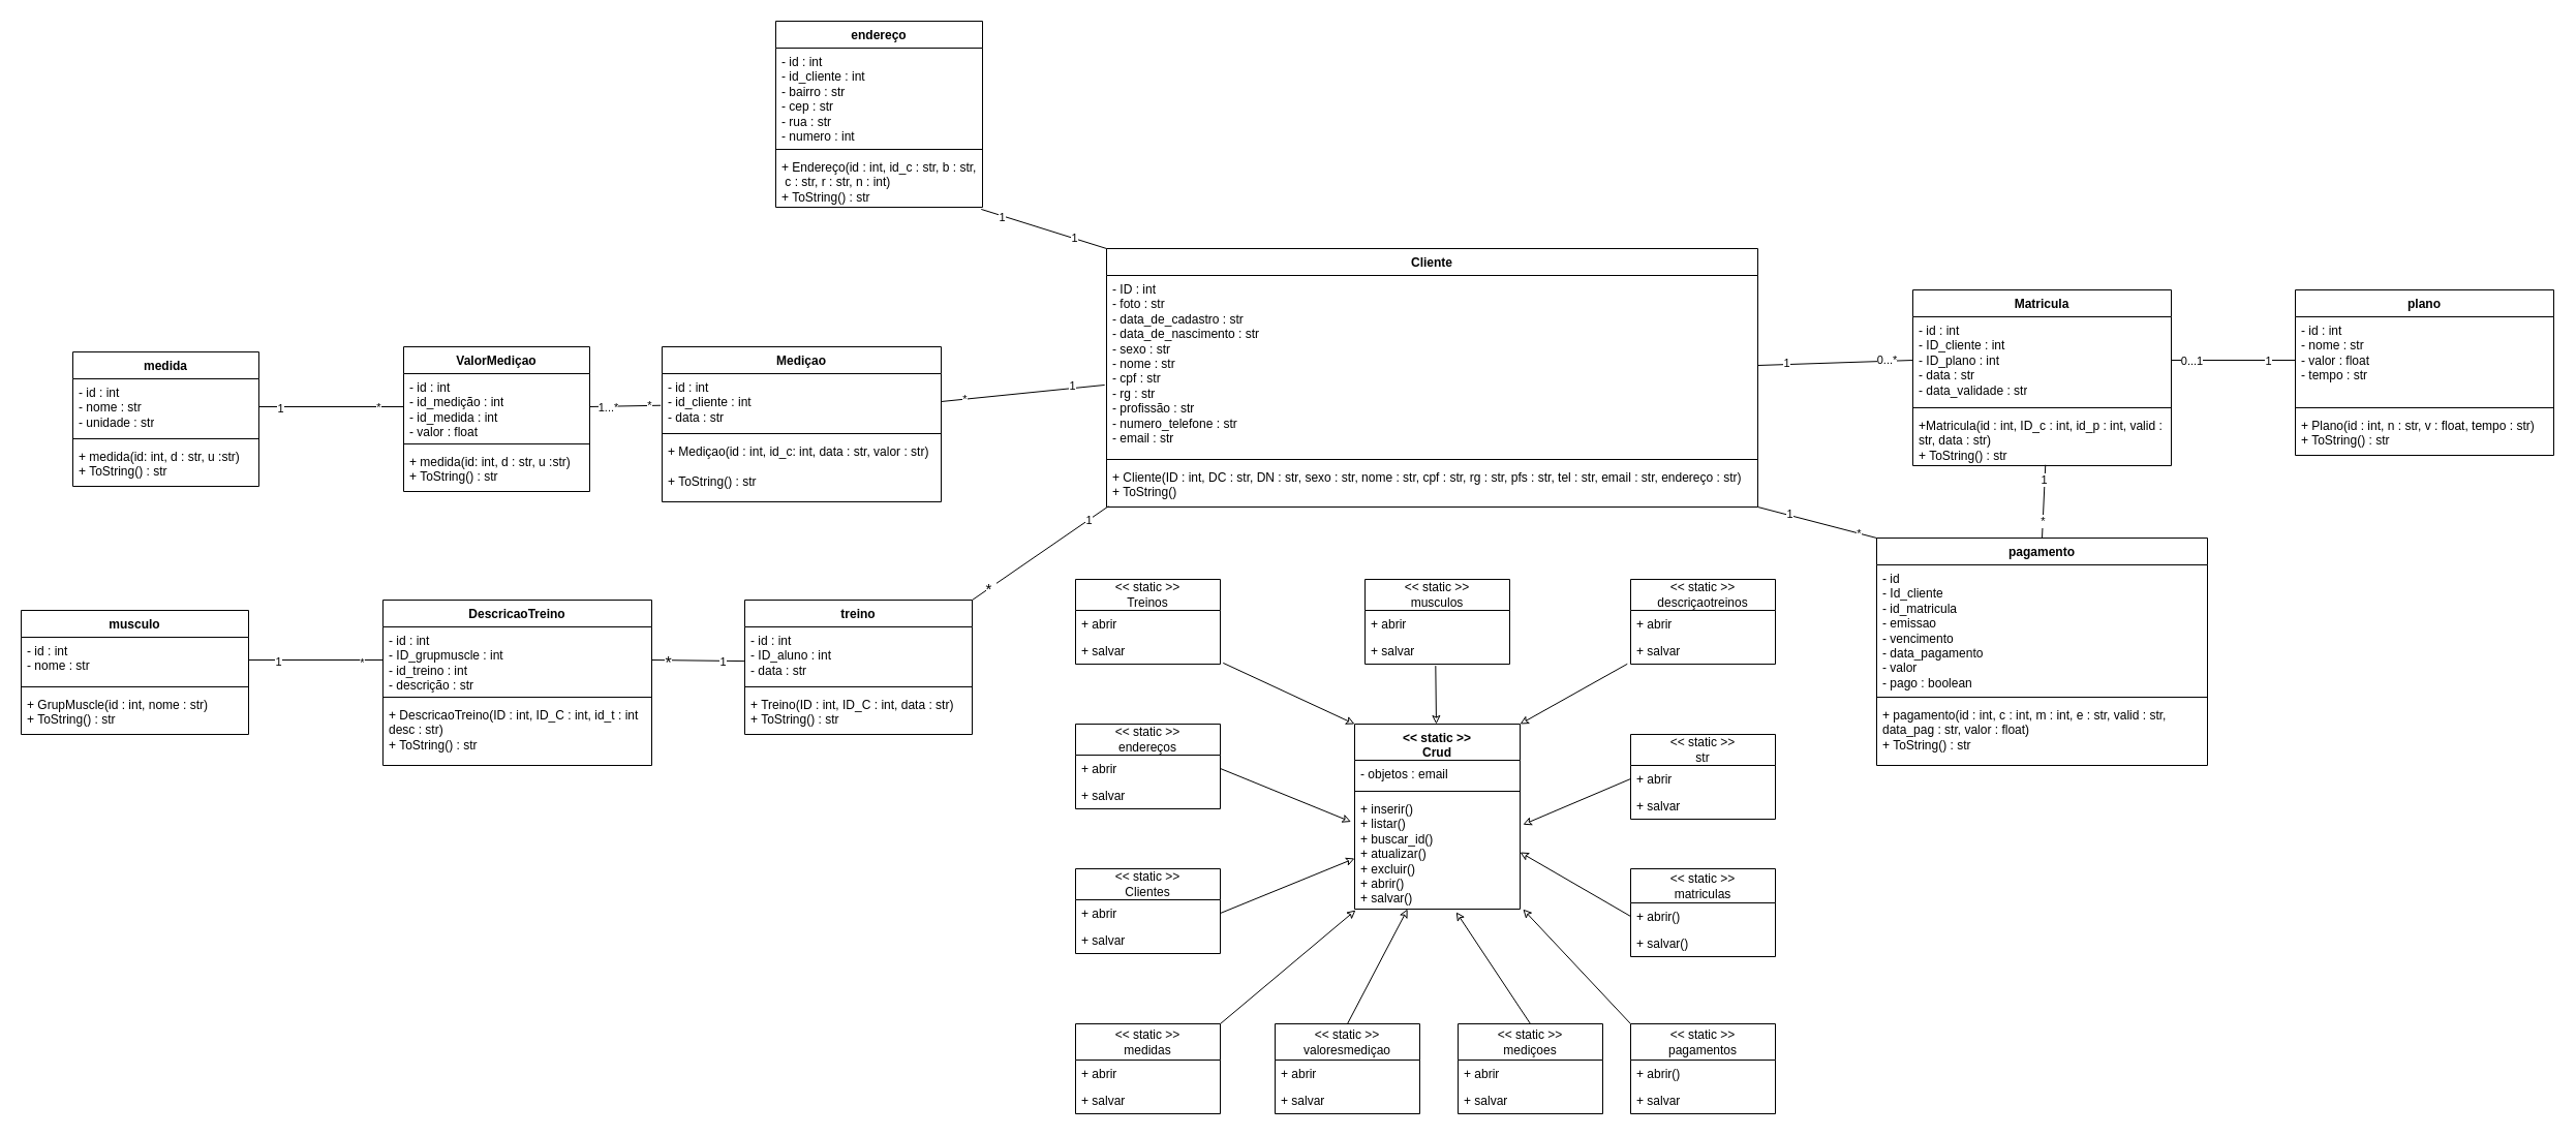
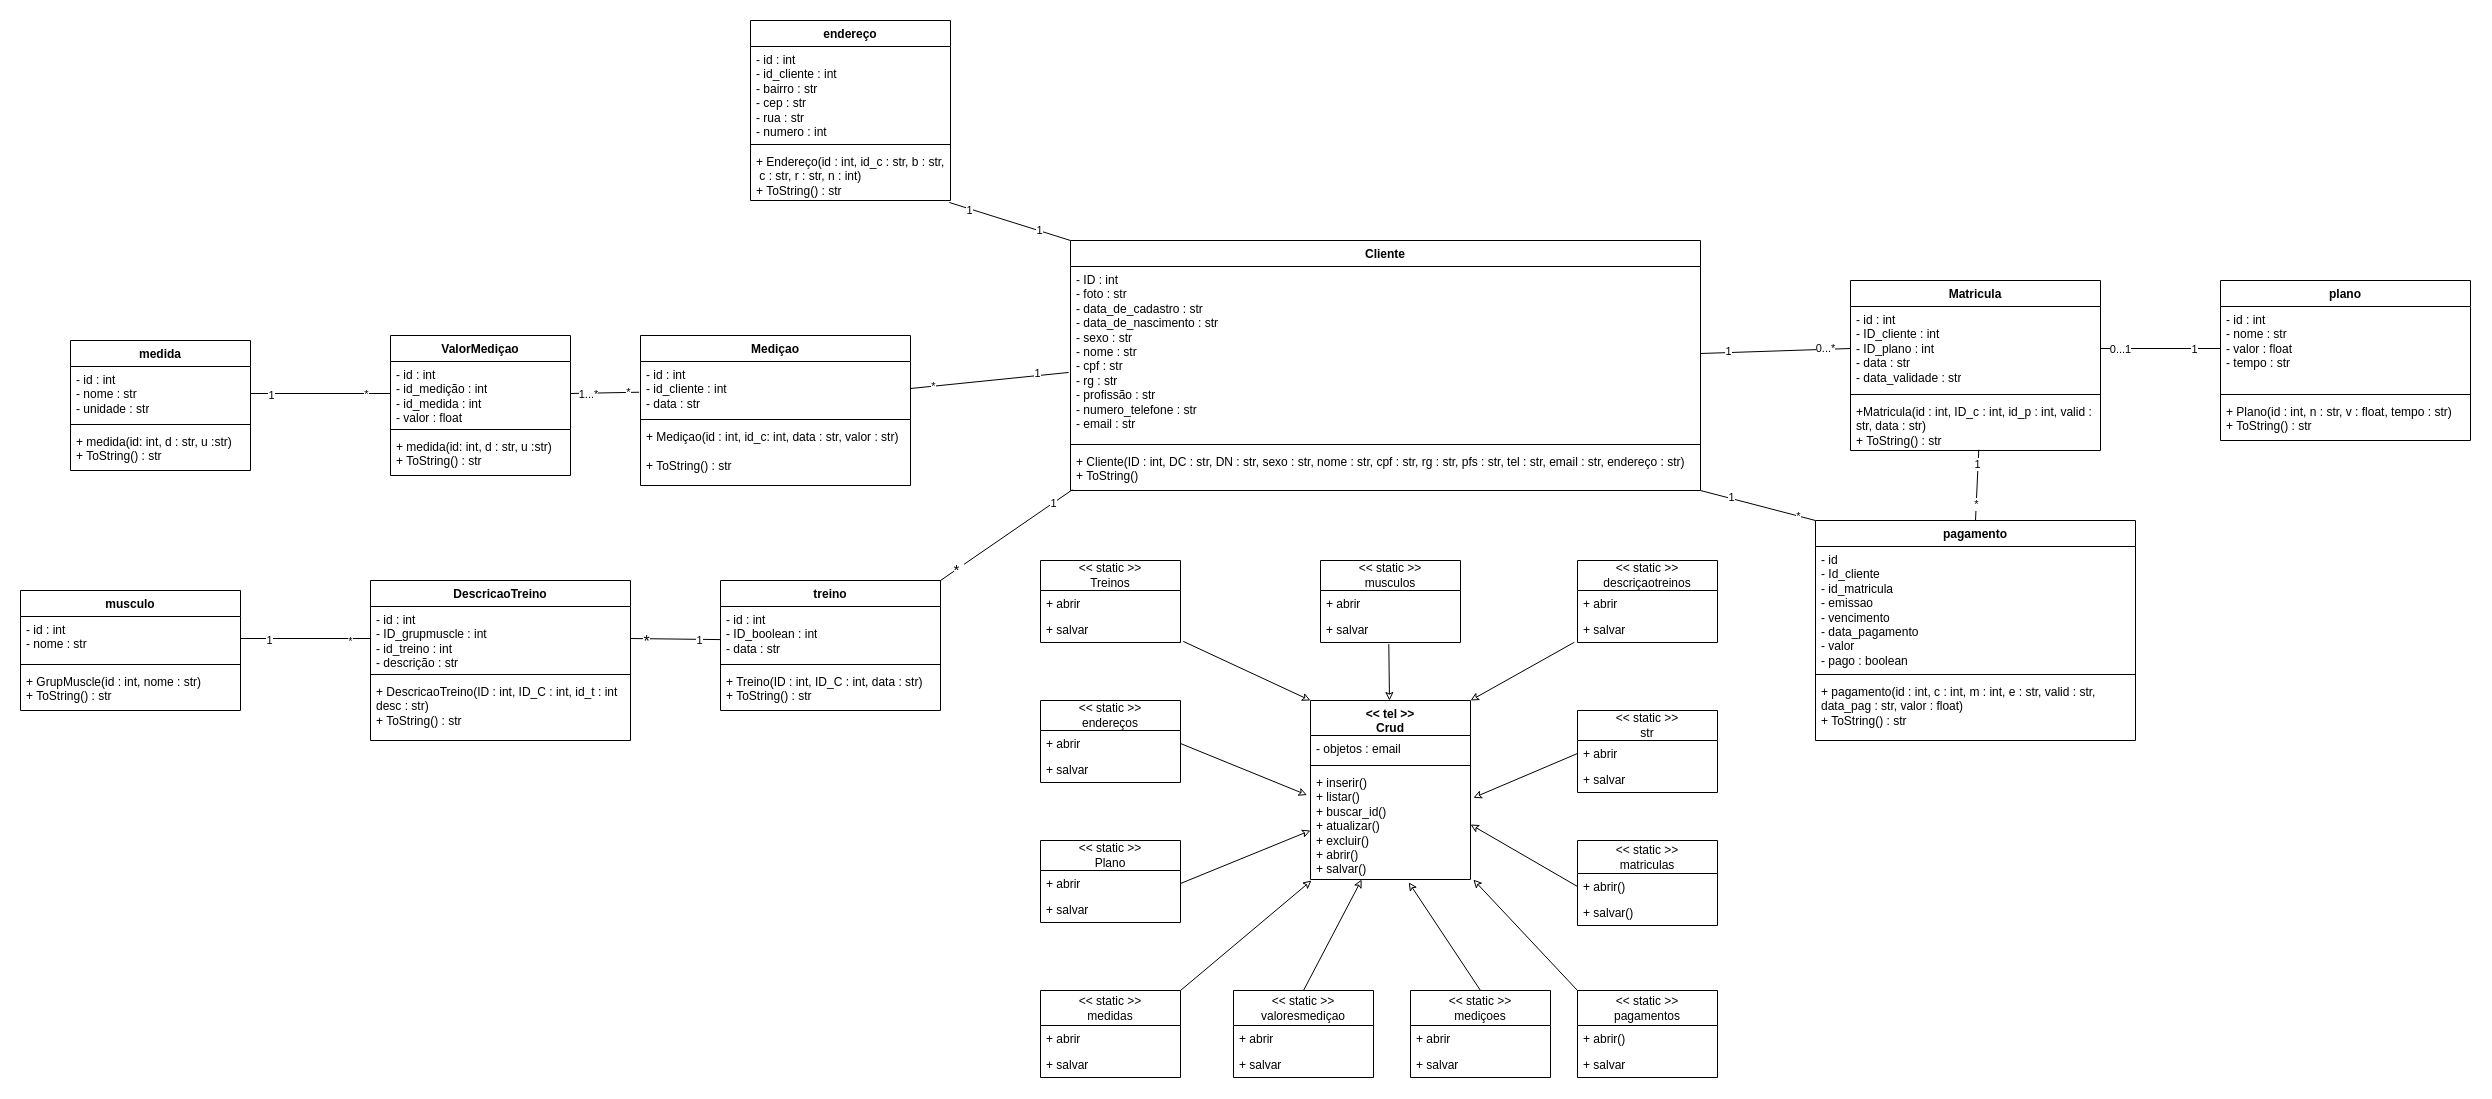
- <mxCell id="19" value="- id : int&lt;div&gt;- ID_aluno : int&lt;/div&gt;&lt;div&gt;- data : str&lt;/div&gt;" style="text;strokeColor=none;fillColor=none;align=left;verticalAlign=top;spacingLeft=4;spacingRight=4;overflow=hidden;rotatable=0;points=[[0,0.5],[1,0.5]];portConstraint=eastwest;whiteSpace=wrap;html=1;fontFamily=Helvetica;" parent="18" vertex="1"><mxGeometry y="26" width="220" height="54" as="geometry" /></mxCell>
+ <mxCell id="19" value="- id : int&lt;div&gt;- ID_boolean : int&lt;/div&gt;&lt;div&gt;- data : str&lt;/div&gt;" style="text;strokeColor=none;fillColor=none;align=left;verticalAlign=top;spacingLeft=4;spacingRight=4;overflow=hidden;rotatable=0;points=[[0,0.5],[1,0.5]];portConstraint=eastwest;whiteSpace=wrap;html=1;fontFamily=Helvetica;" parent="18" vertex="1"><mxGeometry y="26" width="220" height="54" as="geometry" /></mxCell>
- <mxCell id="22" value="&lt;div&gt;&amp;lt;&amp;lt; static &amp;gt;&amp;gt;&lt;/div&gt;Crud" style="swimlane;fontStyle=1;align=center;verticalAlign=top;childLayout=stackLayout;horizontal=1;startSize=35;horizontalStack=0;resizeParent=1;resizeParentMax=0;resizeLast=0;collapsible=1;marginBottom=0;whiteSpace=wrap;html=1;fontFamily=Helvetica;" parent="1" vertex="1"><mxGeometry x="1310" y="700" width="160" height="179" as="geometry" /></mxCell>
+ <mxCell id="22" value="&lt;div&gt;&amp;lt;&amp;lt; tel &amp;gt;&amp;gt;&lt;/div&gt;Crud" style="swimlane;fontStyle=1;align=center;verticalAlign=top;childLayout=stackLayout;horizontal=1;startSize=35;horizontalStack=0;resizeParent=1;resizeParentMax=0;resizeLast=0;collapsible=1;marginBottom=0;whiteSpace=wrap;html=1;fontFamily=Helvetica;" parent="1" vertex="1"><mxGeometry x="1310" y="700" width="160" height="179" as="geometry" /></mxCell>
- <mxCell id="36" value="&lt;div&gt;&amp;lt;&amp;lt; static &amp;gt;&amp;gt;&lt;br&gt;&lt;/div&gt;Clientes" style="swimlane;fontStyle=0;childLayout=stackLayout;horizontal=1;startSize=30;fillColor=none;horizontalStack=0;resizeParent=1;resizeParentMax=0;resizeLast=0;collapsible=1;marginBottom=0;whiteSpace=wrap;html=1;fontFamily=Helvetica;" parent="1" vertex="1"><mxGeometry x="1040" y="840" width="140" height="82" as="geometry" /></mxCell>
+ <mxCell id="36" value="&lt;div&gt;&amp;lt;&amp;lt; static &amp;gt;&amp;gt;&lt;br&gt;&lt;/div&gt;Plano" style="swimlane;fontStyle=0;childLayout=stackLayout;horizontal=1;startSize=30;fillColor=none;horizontalStack=0;resizeParent=1;resizeParentMax=0;resizeLast=0;collapsible=1;marginBottom=0;whiteSpace=wrap;html=1;fontFamily=Helvetica;" parent="1" vertex="1"><mxGeometry x="1040" y="840" width="140" height="82" as="geometry" /></mxCell>
